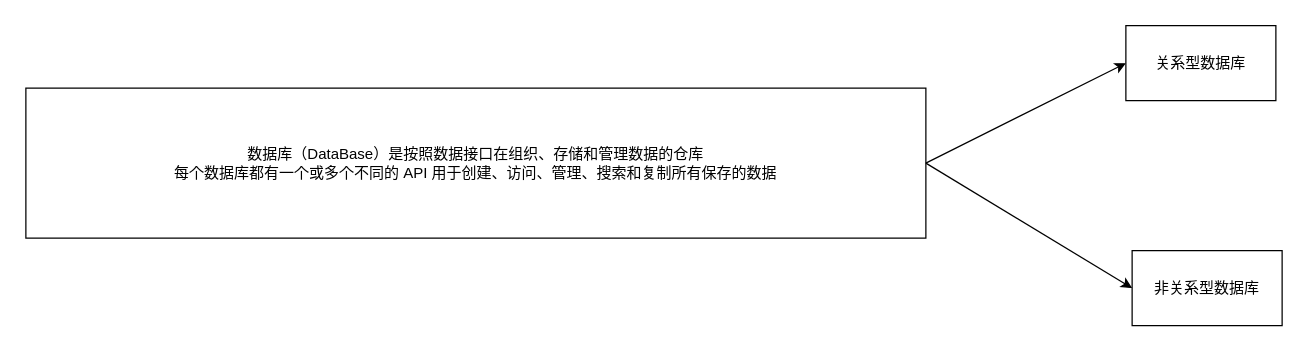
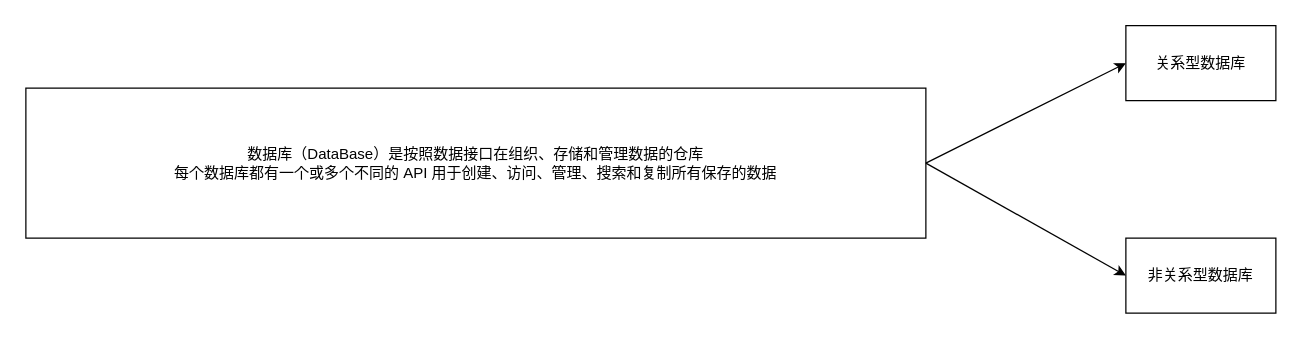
- <mxCell id="6" value="非关系型数据库" style="rounded=0;whiteSpace=wrap;html=1;strokeColor=#000000;" vertex="1" parent="1"><mxGeometry x="905" y="200" width="120" height="60" as="geometry" /></mxCell>
+ <mxCell id="6" value="非关系型数据库" style="rounded=0;whiteSpace=wrap;html=1;strokeColor=#000000;" vertex="1" parent="1"><mxGeometry x="900" y="190" width="120" height="60" as="geometry" /></mxCell>
